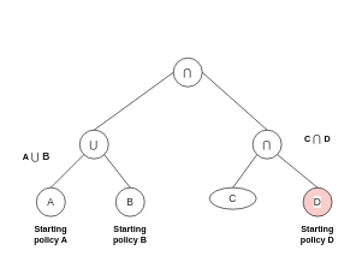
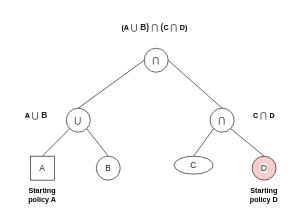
+ <mxCell id="20" value="&lt;b&gt;(A&amp;nbsp;&lt;/b&gt;&lt;span style=&quot;color: rgb(34 , 34 , 34) ; font-family: &amp;#34;arial&amp;#34; , sans-serif ; font-size: 14px ; text-align: left ; background-color: rgb(255 , 255 , 255)&quot;&gt;⋃ &lt;b&gt;B)&amp;nbsp;&lt;/b&gt;&lt;/span&gt;&lt;span style=&quot;color: rgb(34 , 34 , 34) ; font-family: &amp;#34;arial&amp;#34; , sans-serif ; font-size: 14px ; text-align: left ; background-color: rgb(255 , 255 , 255)&quot;&gt;⋂&lt;/span&gt;&lt;span style=&quot;color: rgb(34 , 34 , 34) ; font-family: &amp;#34;arial&amp;#34; , sans-serif ; font-size: 14px ; text-align: left ; background-color: rgb(255 , 255 , 255)&quot;&gt;&lt;b&gt;&amp;nbsp;(&lt;/b&gt;&lt;/span&gt;&lt;b&gt;C&amp;nbsp;&lt;/b&gt;&lt;span style=&quot;color: rgb(34 , 34 , 34) ; font-family: &amp;#34;arial&amp;#34; , sans-serif ; font-size: 14px ; text-align: left ; background-color: rgb(255 , 255 , 255)&quot;&gt;⋂&amp;nbsp;&lt;/span&gt;&lt;b&gt;D)&lt;/b&gt;" style="text;html=1;strokeColor=none;fillColor=none;align=center;verticalAlign=middle;whiteSpace=wrap;rounded=0;" vertex="1" parent="1"><mxGeometry x="130" y="20" width="255" height="50" as="geometry" /></mxCell>
- <mxCell id="8" value="&lt;b&gt;A&amp;nbsp;&lt;/b&gt;&lt;span style=&quot;color: rgb(34 , 34 , 34) ; font-family: &amp;#34;arial&amp;#34; , sans-serif ; font-size: 14px ; text-align: left ; background-color: rgb(255 , 255 , 255)&quot;&gt;⋃ &lt;b&gt;B&lt;/b&gt;&lt;/span&gt;" style="text;html=1;strokeColor=none;fillColor=none;align=center;verticalAlign=middle;whiteSpace=wrap;rounded=0;" vertex="1" parent="1"><mxGeometry x="10" y="192" width="80" height="50" as="geometry" /></mxCell>
+ <mxCell id="8" value="&lt;b&gt;A&amp;nbsp;&lt;/b&gt;&lt;span style=&quot;color: rgb(34 , 34 , 34) ; font-family: &amp;#34;arial&amp;#34; , sans-serif ; font-size: 14px ; text-align: left ; background-color: rgb(255 , 255 , 255)&quot;&gt;⋃ &lt;b&gt;B&lt;/b&gt;&lt;/span&gt;" style="text;html=1;strokeColor=none;fillColor=none;align=center;verticalAlign=middle;whiteSpace=wrap;rounded=0;" vertex="1" parent="1"><mxGeometry x="20" y="167" width="80" height="50" as="geometry" /></mxCell>
- <mxCell id="5" value="&lt;span style=&quot;color: rgb(34 , 34 , 34) ; font-family: &amp;#34;arial&amp;#34; , sans-serif ; font-size: 14px ; text-align: left ; background-color: rgb(255 , 255 , 255)&quot;&gt;A&lt;/span&gt;" style="ellipse;whiteSpace=wrap;html=1;aspect=fixed;" vertex="1" parent="1"><mxGeometry x="50" y="260" width="40" height="40" as="geometry" /></mxCell>
+ <mxCell id="5" value="&lt;span style=&quot;color: rgb(34 , 34 , 34) ; font-family: &amp;#34;arial&amp;#34; , sans-serif ; font-size: 14px ; text-align: left ; background-color: rgb(255 , 255 , 255)&quot;&gt;A&lt;/span&gt;" style="whiteSpace=wrap;html=1;aspect=fixed;rounded=0;" vertex="1" parent="1"><mxGeometry x="50" y="260" width="40" height="40" as="geometry" /></mxCell>
- <mxCell id="7" value="&lt;b&gt;Starting policy B&lt;/b&gt;" style="text;html=1;strokeColor=none;fillColor=none;align=center;verticalAlign=middle;whiteSpace=wrap;rounded=0;" vertex="1" parent="1"><mxGeometry x="140" y="300" width="80" height="50" as="geometry" /></mxCell>
